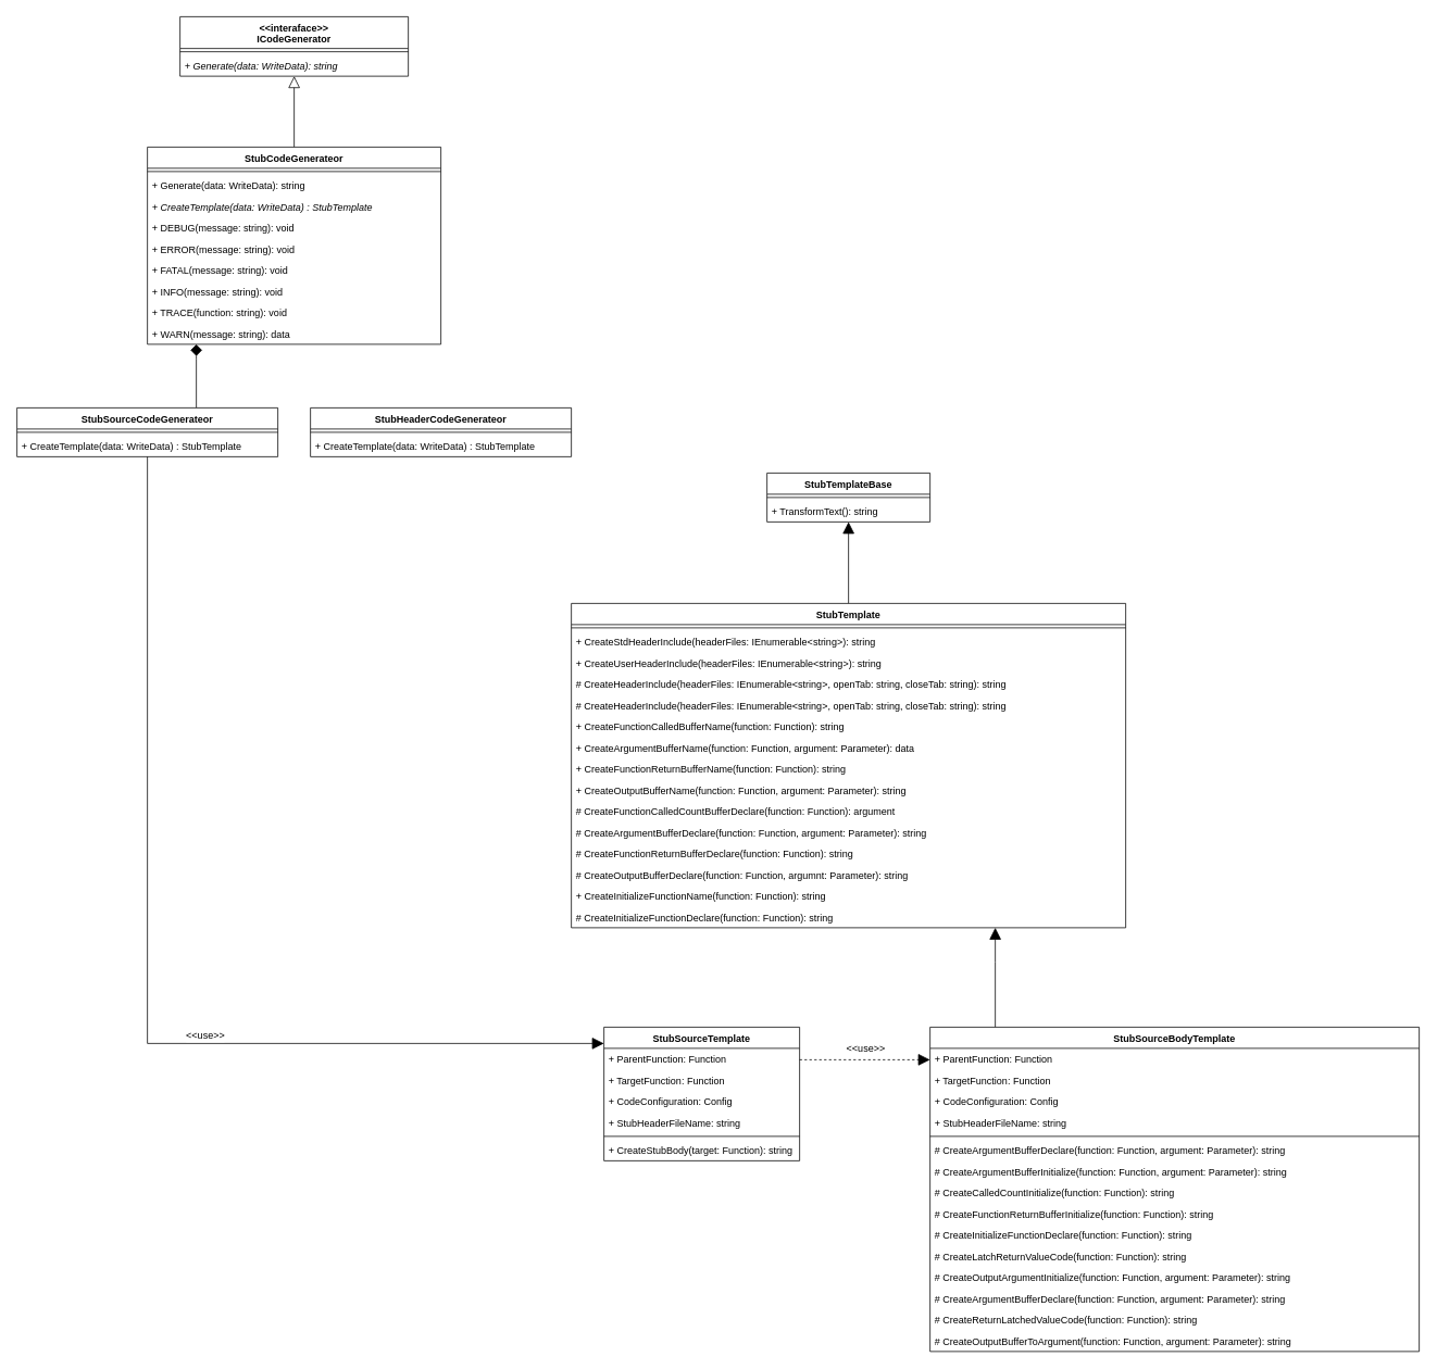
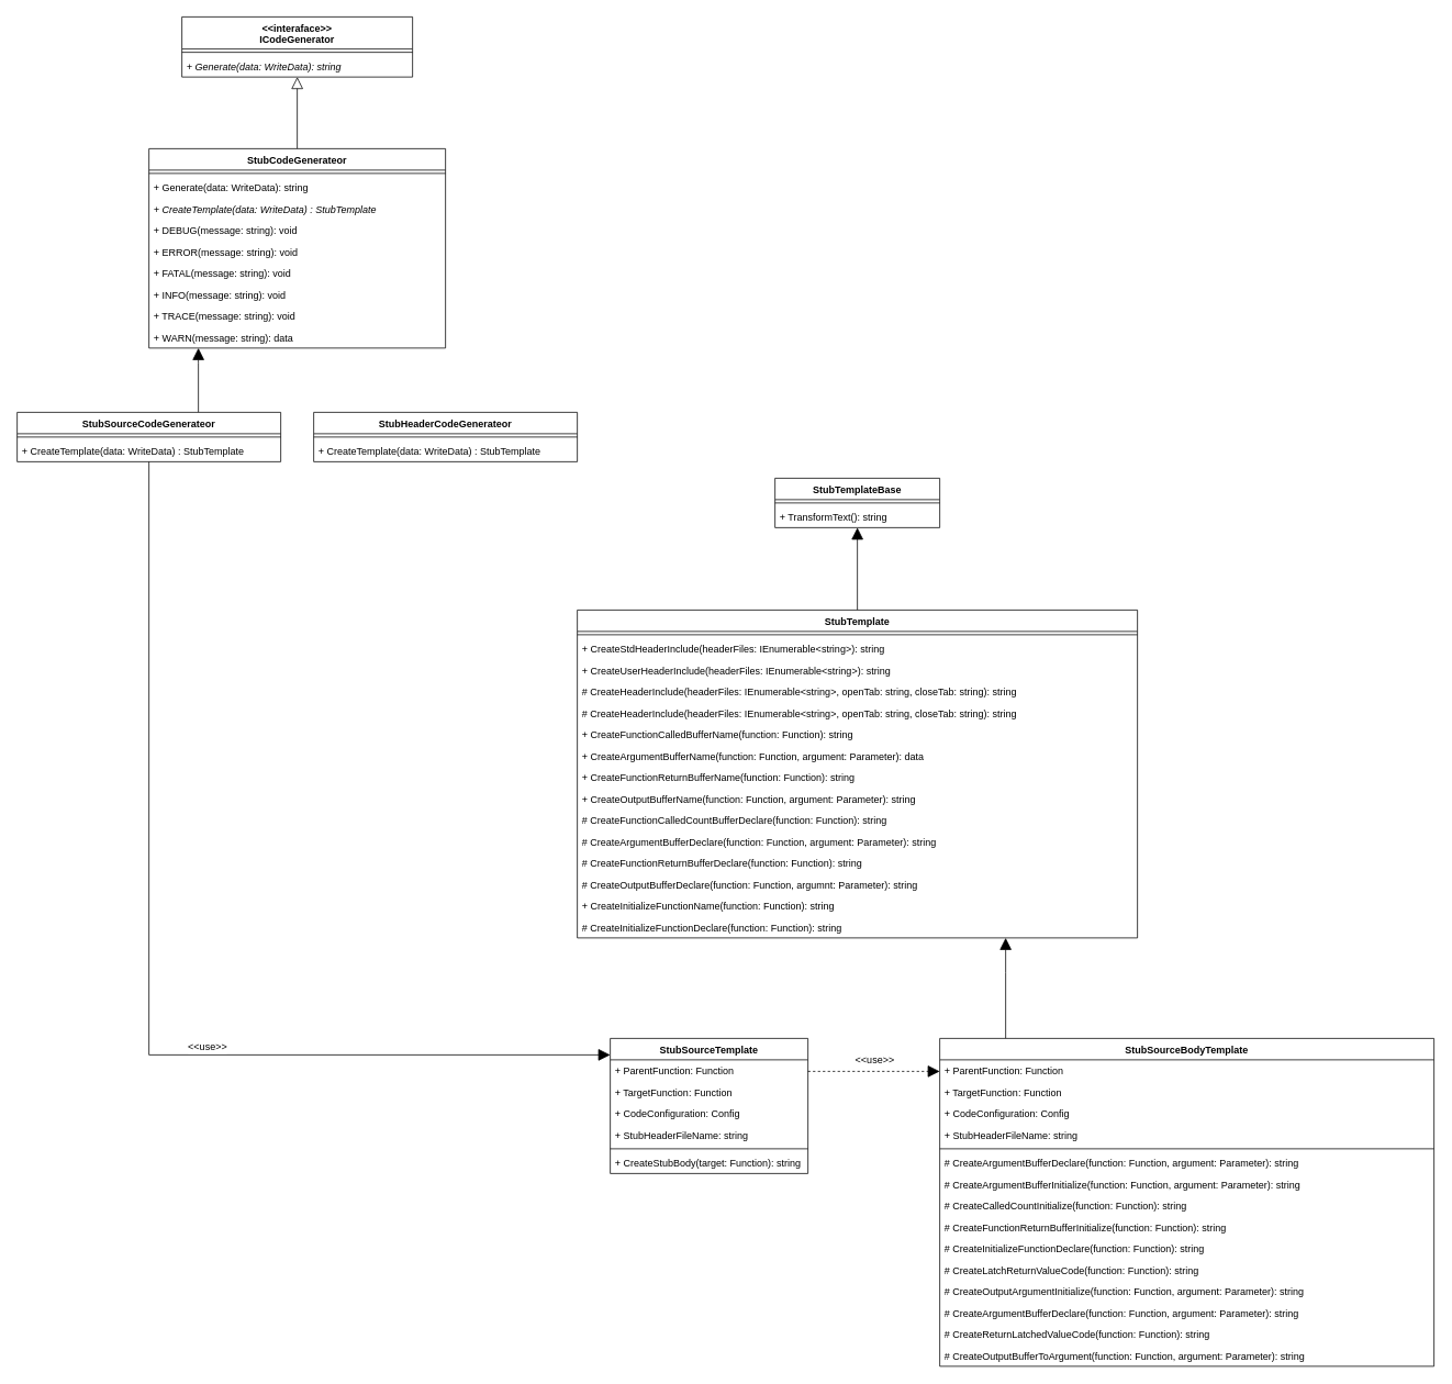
- <mxCell id="14" value="+ TRACE(function: string): void" style="text;strokeColor=none;fillColor=none;align=left;verticalAlign=top;spacingLeft=4;spacingRight=4;overflow=hidden;rotatable=0;points=[[0,0.5],[1,0.5]];portConstraint=eastwest;fontStyle=0" parent="6" vertex="1"><mxGeometry y="190" width="360" height="26" as="geometry" /></mxCell>
+ <mxCell id="14" value="+ TRACE(message: string): void" style="text;strokeColor=none;fillColor=none;align=left;verticalAlign=top;spacingLeft=4;spacingRight=4;overflow=hidden;rotatable=0;points=[[0,0.5],[1,0.5]];portConstraint=eastwest;fontStyle=0" parent="6" vertex="1"><mxGeometry y="190" width="360" height="26" as="geometry" /></mxCell>
- <mxCell id="16" style="edgeStyle=orthogonalEdgeStyle;rounded=0;orthogonalLoop=1;jettySize=auto;html=1;endArrow=diamond;endFill=1;endSize=12;" parent="1" source="19" target="6" edge="1"><mxGeometry relative="1" as="geometry"><Array as="points"><mxPoint x="240" y="440" /><mxPoint x="240" y="440" /></Array></mxGeometry></mxCell>
+ <mxCell id="16" style="edgeStyle=orthogonalEdgeStyle;rounded=0;orthogonalLoop=1;jettySize=auto;html=1;endArrow=block;endFill=1;endSize=12;" parent="1" source="19" target="6" edge="1"><mxGeometry relative="1" as="geometry"><Array as="points"><mxPoint x="240" y="440" /><mxPoint x="240" y="440" /></Array></mxGeometry></mxCell>
- <mxCell id="36" value="# CreateFunctionCalledCountBufferDeclare(function: Function): argument" style="text;strokeColor=none;fillColor=none;align=left;verticalAlign=top;spacingLeft=4;spacingRight=4;overflow=hidden;rotatable=0;points=[[0,0.5],[1,0.5]];portConstraint=eastwest;" parent="26" vertex="1"><mxGeometry y="242" width="680" height="26" as="geometry" /></mxCell>
+ <mxCell id="36" value="# CreateFunctionCalledCountBufferDeclare(function: Function): string" style="text;strokeColor=none;fillColor=none;align=left;verticalAlign=top;spacingLeft=4;spacingRight=4;overflow=hidden;rotatable=0;points=[[0,0.5],[1,0.5]];portConstraint=eastwest;" parent="26" vertex="1"><mxGeometry y="242" width="680" height="26" as="geometry" /></mxCell>
